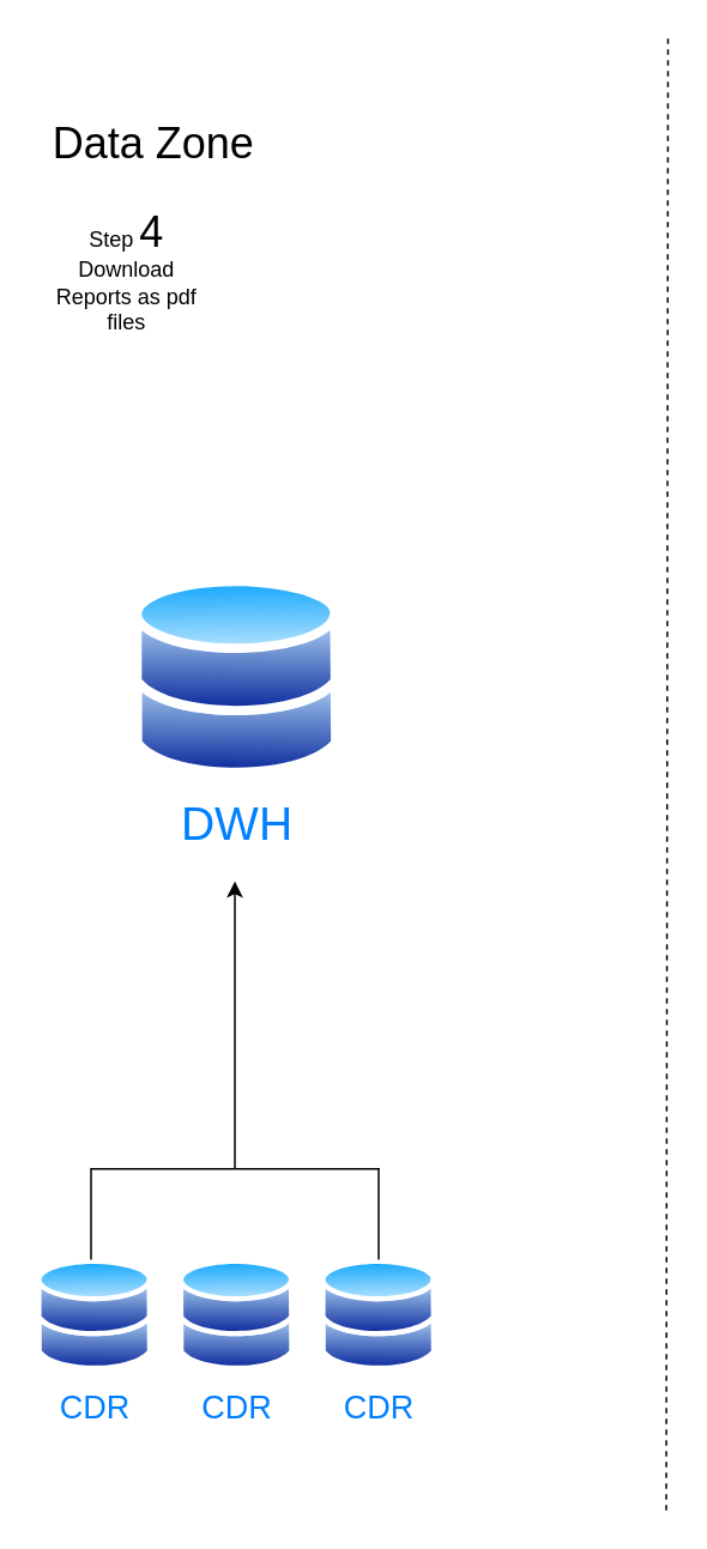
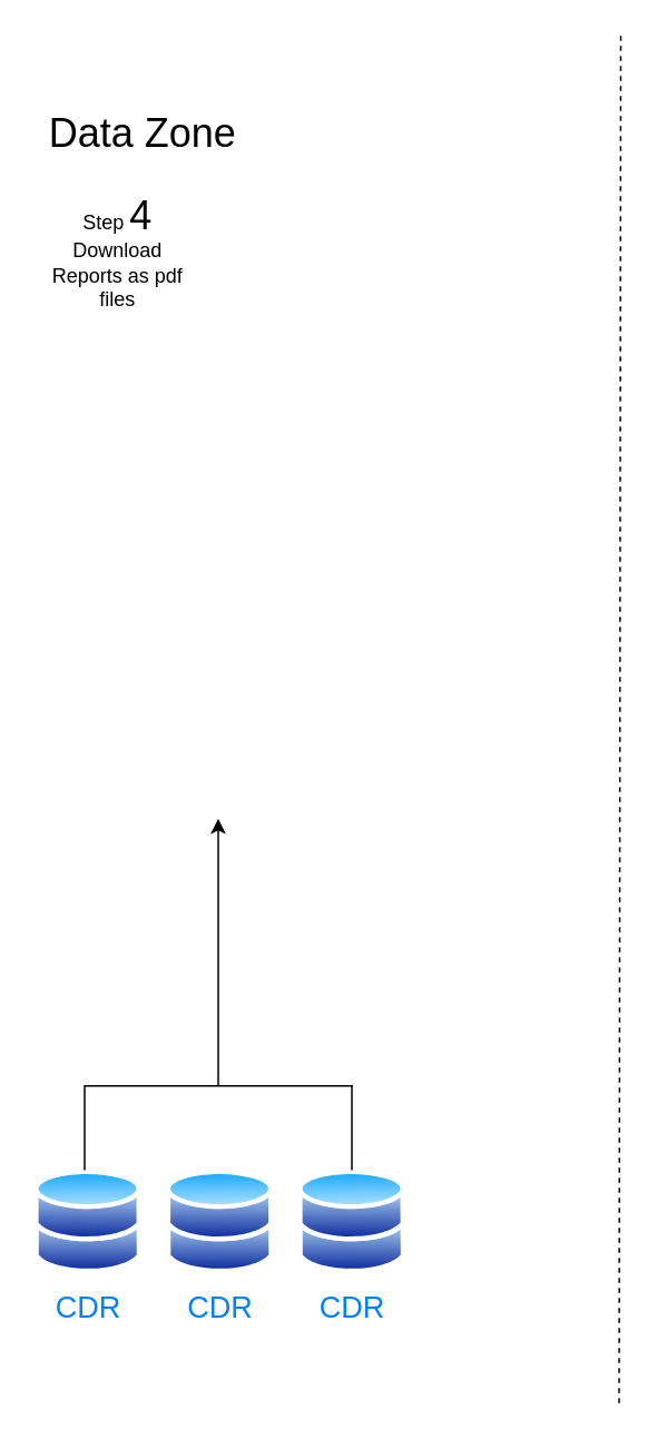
- <mxCell id="5" value="DWH" style="aspect=fixed;perimeter=ellipsePerimeter;html=1;align=center;shadow=0;dashed=0;spacingTop=3;image;image=img/lib/active_directory/databases.svg;strokeWidth=2;fontSize=26;fontColor=#007FFF;" parent="1" vertex="1"><mxGeometry x="73.49" y="320" width="115.62" height="113.32" as="geometry" /></mxCell>
